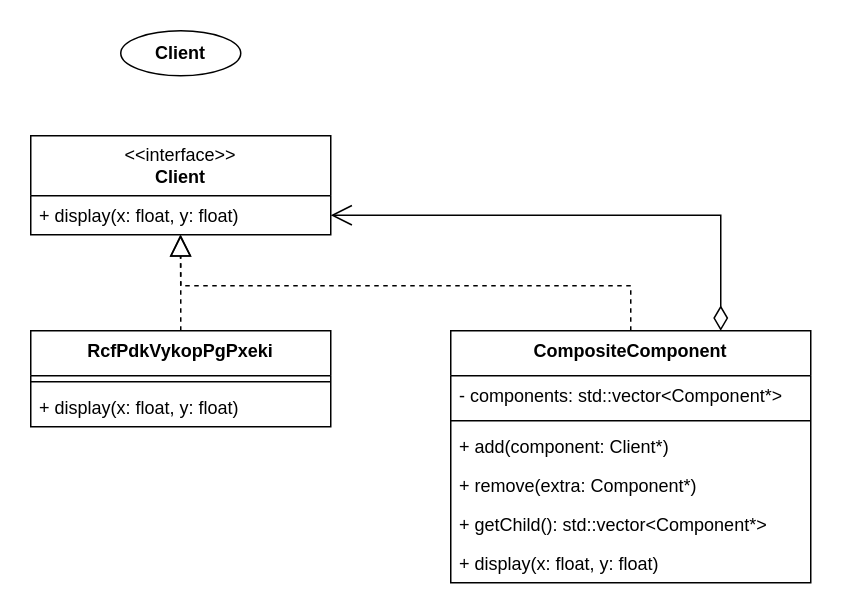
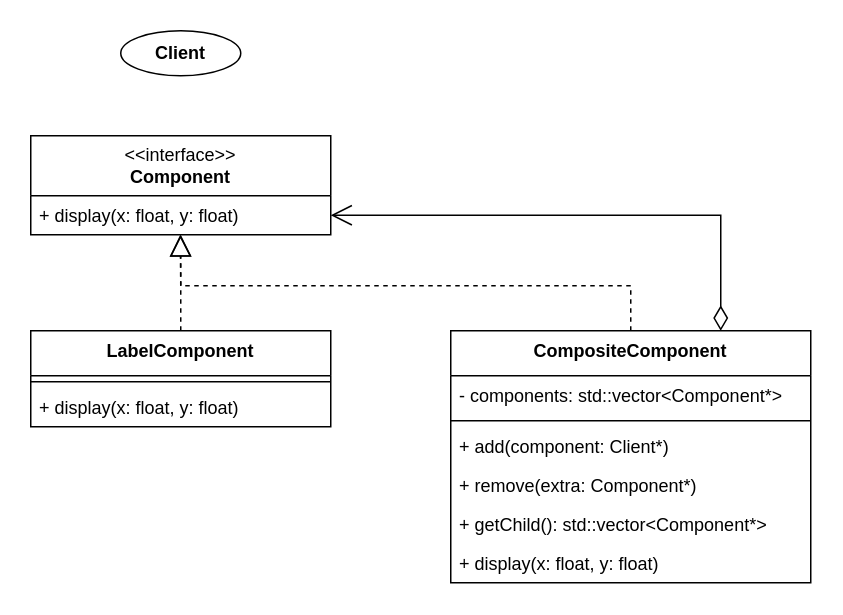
- <mxCell id="6" value="&amp;lt;&amp;lt;interface&amp;gt;&amp;gt;&lt;br style=&quot;border-color: var(--border-color);&quot;&gt;&lt;span style=&quot;font-weight: 700;&quot;&gt;Client&lt;/span&gt;" style="swimlane;fontStyle=0;childLayout=stackLayout;horizontal=1;startSize=40;fillColor=none;horizontalStack=0;resizeParent=1;resizeParentMax=0;resizeLast=0;collapsible=1;marginBottom=0;whiteSpace=wrap;html=1;" vertex="1" parent="1"><mxGeometry x="20" y="90" width="200" height="66" as="geometry" /></mxCell>
+ <mxCell id="6" value="&amp;lt;&amp;lt;interface&amp;gt;&amp;gt;&lt;br style=&quot;border-color: var(--border-color);&quot;&gt;&lt;span style=&quot;font-weight: 700;&quot;&gt;Component&lt;/span&gt;" style="swimlane;fontStyle=0;childLayout=stackLayout;horizontal=1;startSize=40;fillColor=none;horizontalStack=0;resizeParent=1;resizeParentMax=0;resizeLast=0;collapsible=1;marginBottom=0;whiteSpace=wrap;html=1;" vertex="1" parent="1"><mxGeometry x="20" y="90" width="200" height="66" as="geometry" /></mxCell>
- <mxCell id="2" value="RcfPdkVykopPgPxeki" style="swimlane;fontStyle=1;align=center;verticalAlign=top;childLayout=stackLayout;horizontal=1;startSize=30;horizontalStack=0;resizeParent=1;resizeParentMax=0;resizeLast=0;collapsible=1;marginBottom=0;whiteSpace=wrap;html=1;" vertex="1" parent="1"><mxGeometry x="20" y="220" width="200" height="64" as="geometry" /></mxCell>
+ <mxCell id="2" value="LabelComponent" style="swimlane;fontStyle=1;align=center;verticalAlign=top;childLayout=stackLayout;horizontal=1;startSize=30;horizontalStack=0;resizeParent=1;resizeParentMax=0;resizeLast=0;collapsible=1;marginBottom=0;whiteSpace=wrap;html=1;" vertex="1" parent="1"><mxGeometry x="20" y="220" width="200" height="64" as="geometry" /></mxCell>
